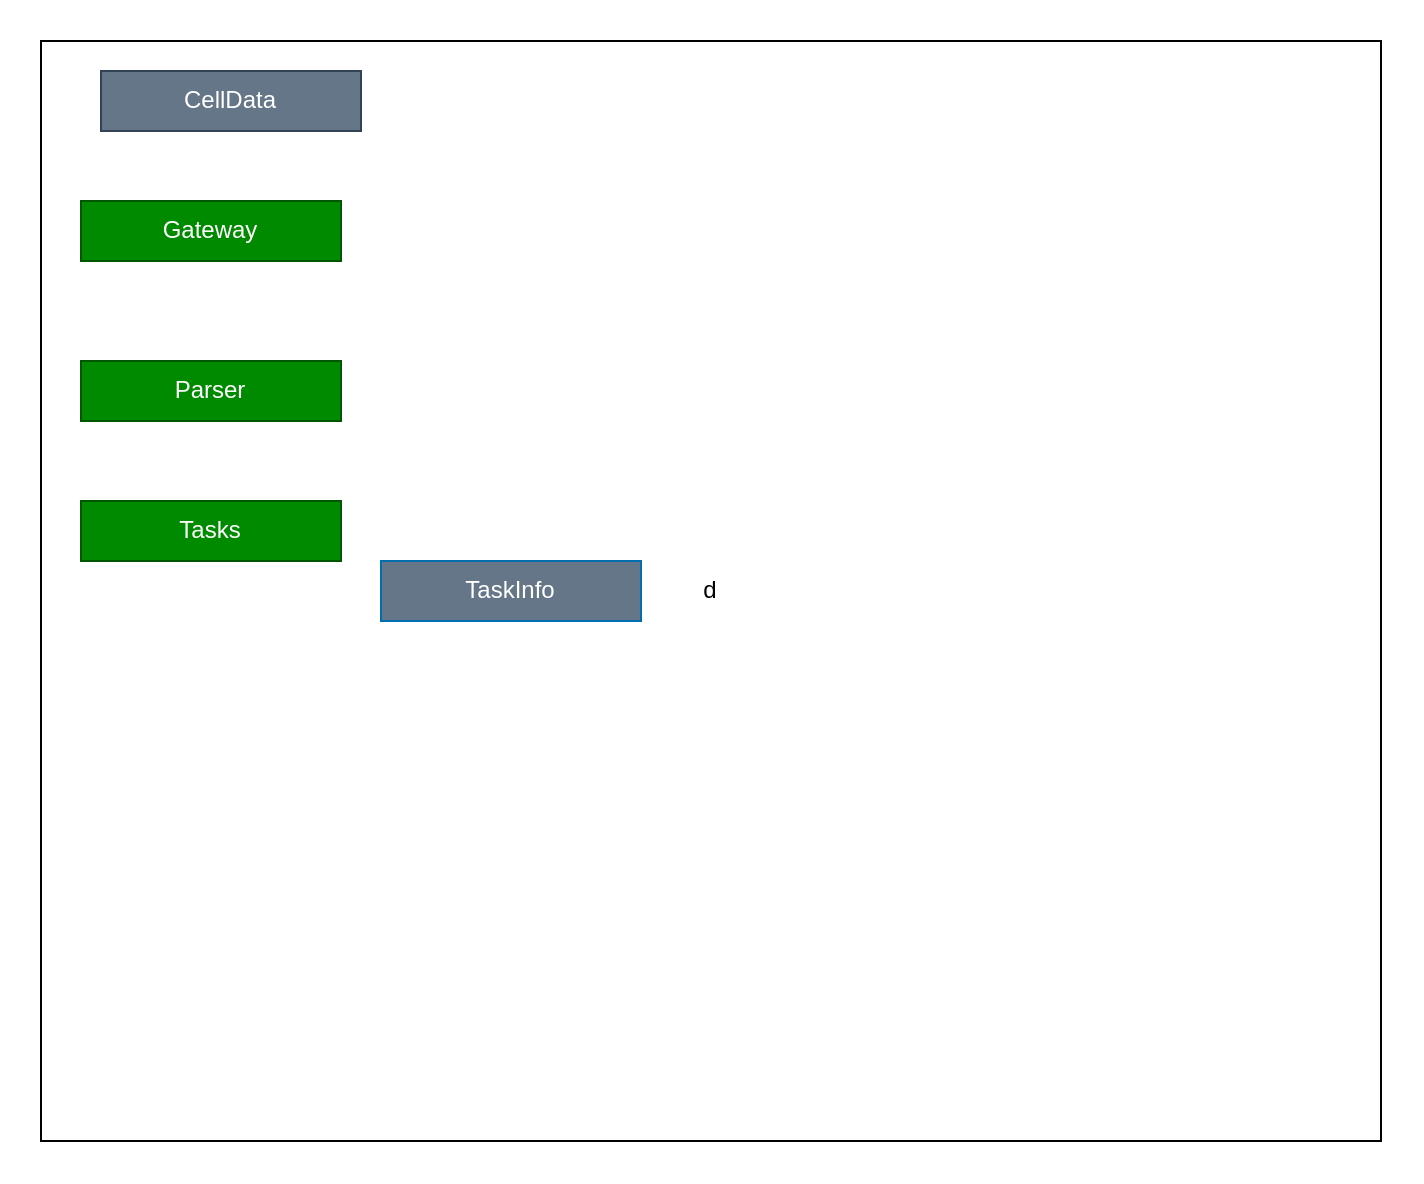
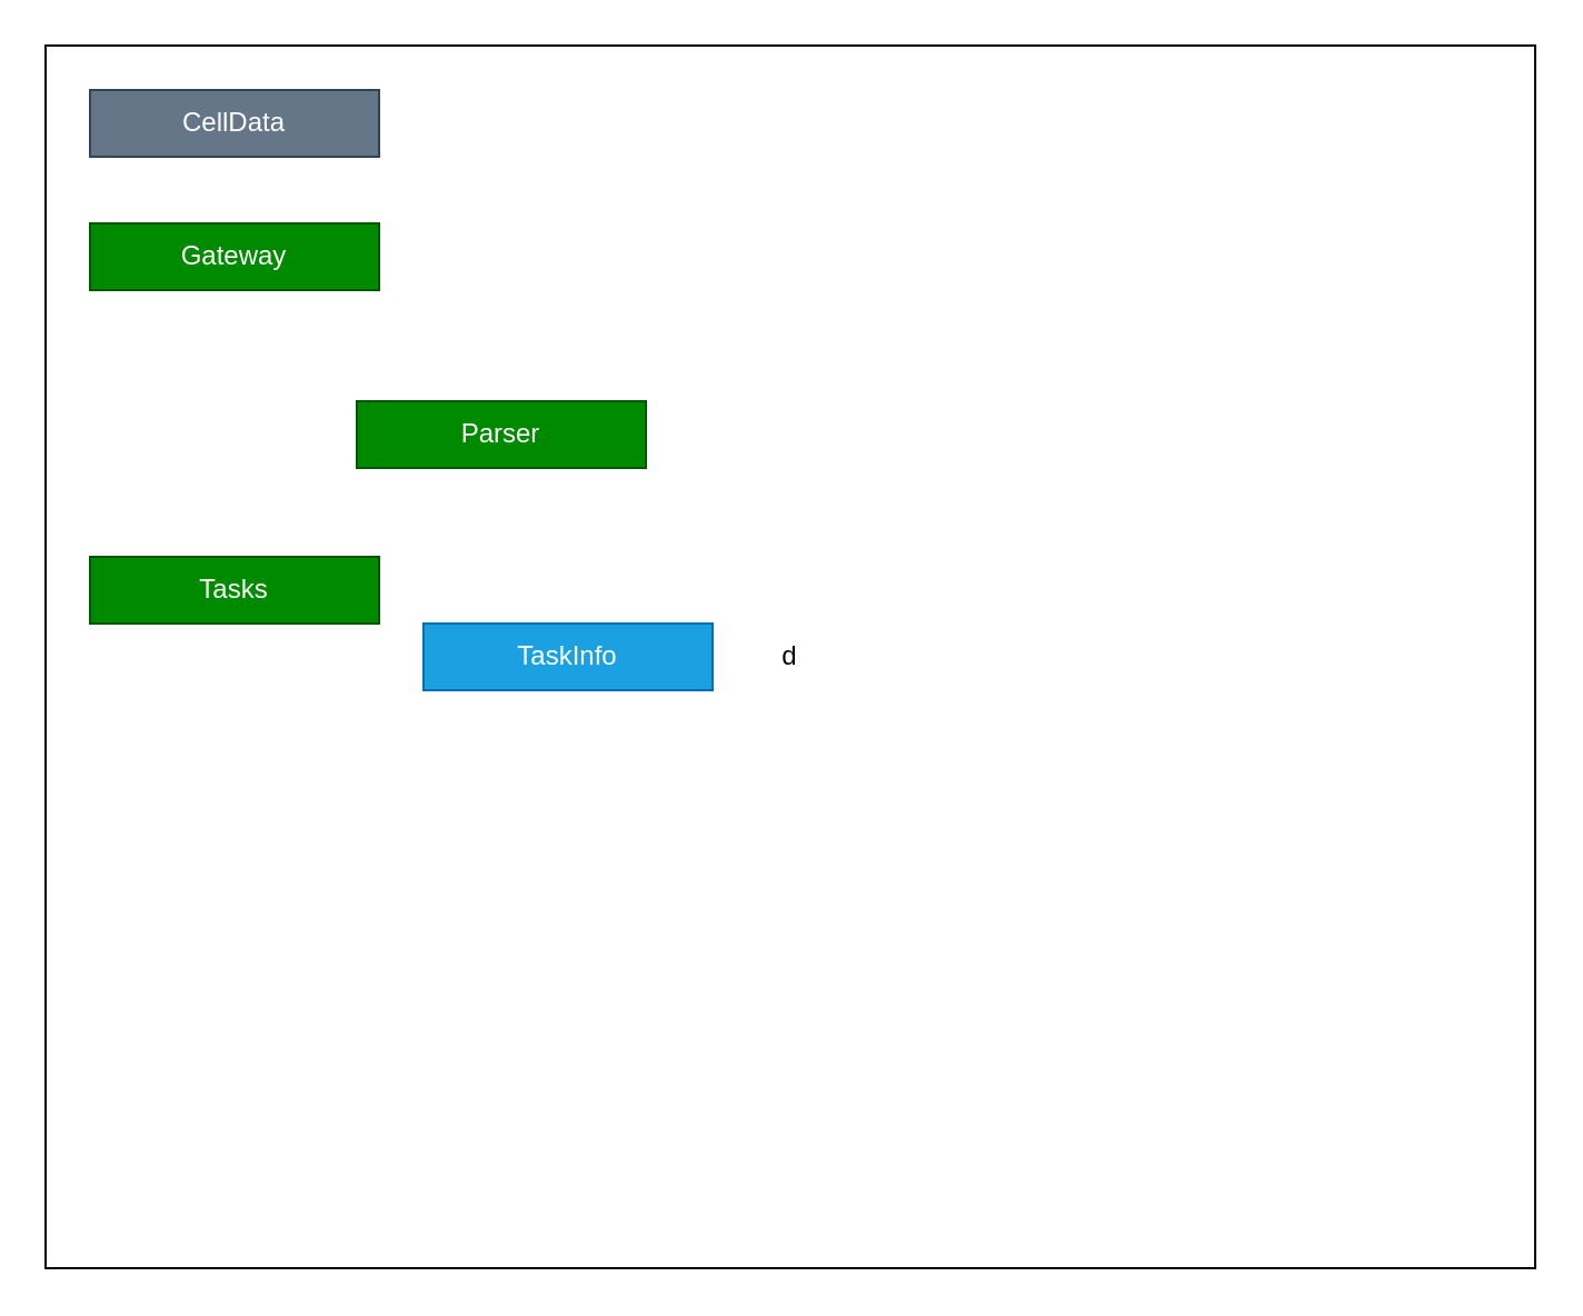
- <mxCell id="5" value="CellData" style="whiteSpace=wrap;html=1;fillColor=#647687;fontColor=#ffffff;strokeColor=#314354;" vertex="1" parent="1"><mxGeometry x="50" y="35" width="130" height="30" as="geometry" /></mxCell>
+ <mxCell id="5" value="CellData" style="whiteSpace=wrap;html=1;fillColor=#647687;fontColor=#ffffff;strokeColor=#314354;" vertex="1" parent="1"><mxGeometry x="40" y="40" width="130" height="30" as="geometry" /></mxCell>
- <mxCell id="4" value="Parser" style="whiteSpace=wrap;html=1;fillColor=#008a00;fontColor=#ffffff;strokeColor=#005700;" vertex="1" parent="1"><mxGeometry x="40" y="180" width="130" height="30" as="geometry" /></mxCell>
+ <mxCell id="4" value="Parser" style="whiteSpace=wrap;html=1;fillColor=#008a00;fontColor=#ffffff;strokeColor=#005700;" vertex="1" parent="1"><mxGeometry x="160" y="180" width="130" height="30" as="geometry" /></mxCell>
- <mxCell id="7" value="TaskInfo" style="whiteSpace=wrap;html=1;fillColor=#647687;fontColor=#ffffff;strokeColor=#006EAF;" vertex="1" parent="1"><mxGeometry x="190" y="280" width="130" height="30" as="geometry" /></mxCell>
+ <mxCell id="7" value="TaskInfo" style="whiteSpace=wrap;html=1;fillColor=#1ba1e2;fontColor=#ffffff;strokeColor=#006EAF;" vertex="1" parent="1"><mxGeometry x="190" y="280" width="130" height="30" as="geometry" /></mxCell>
